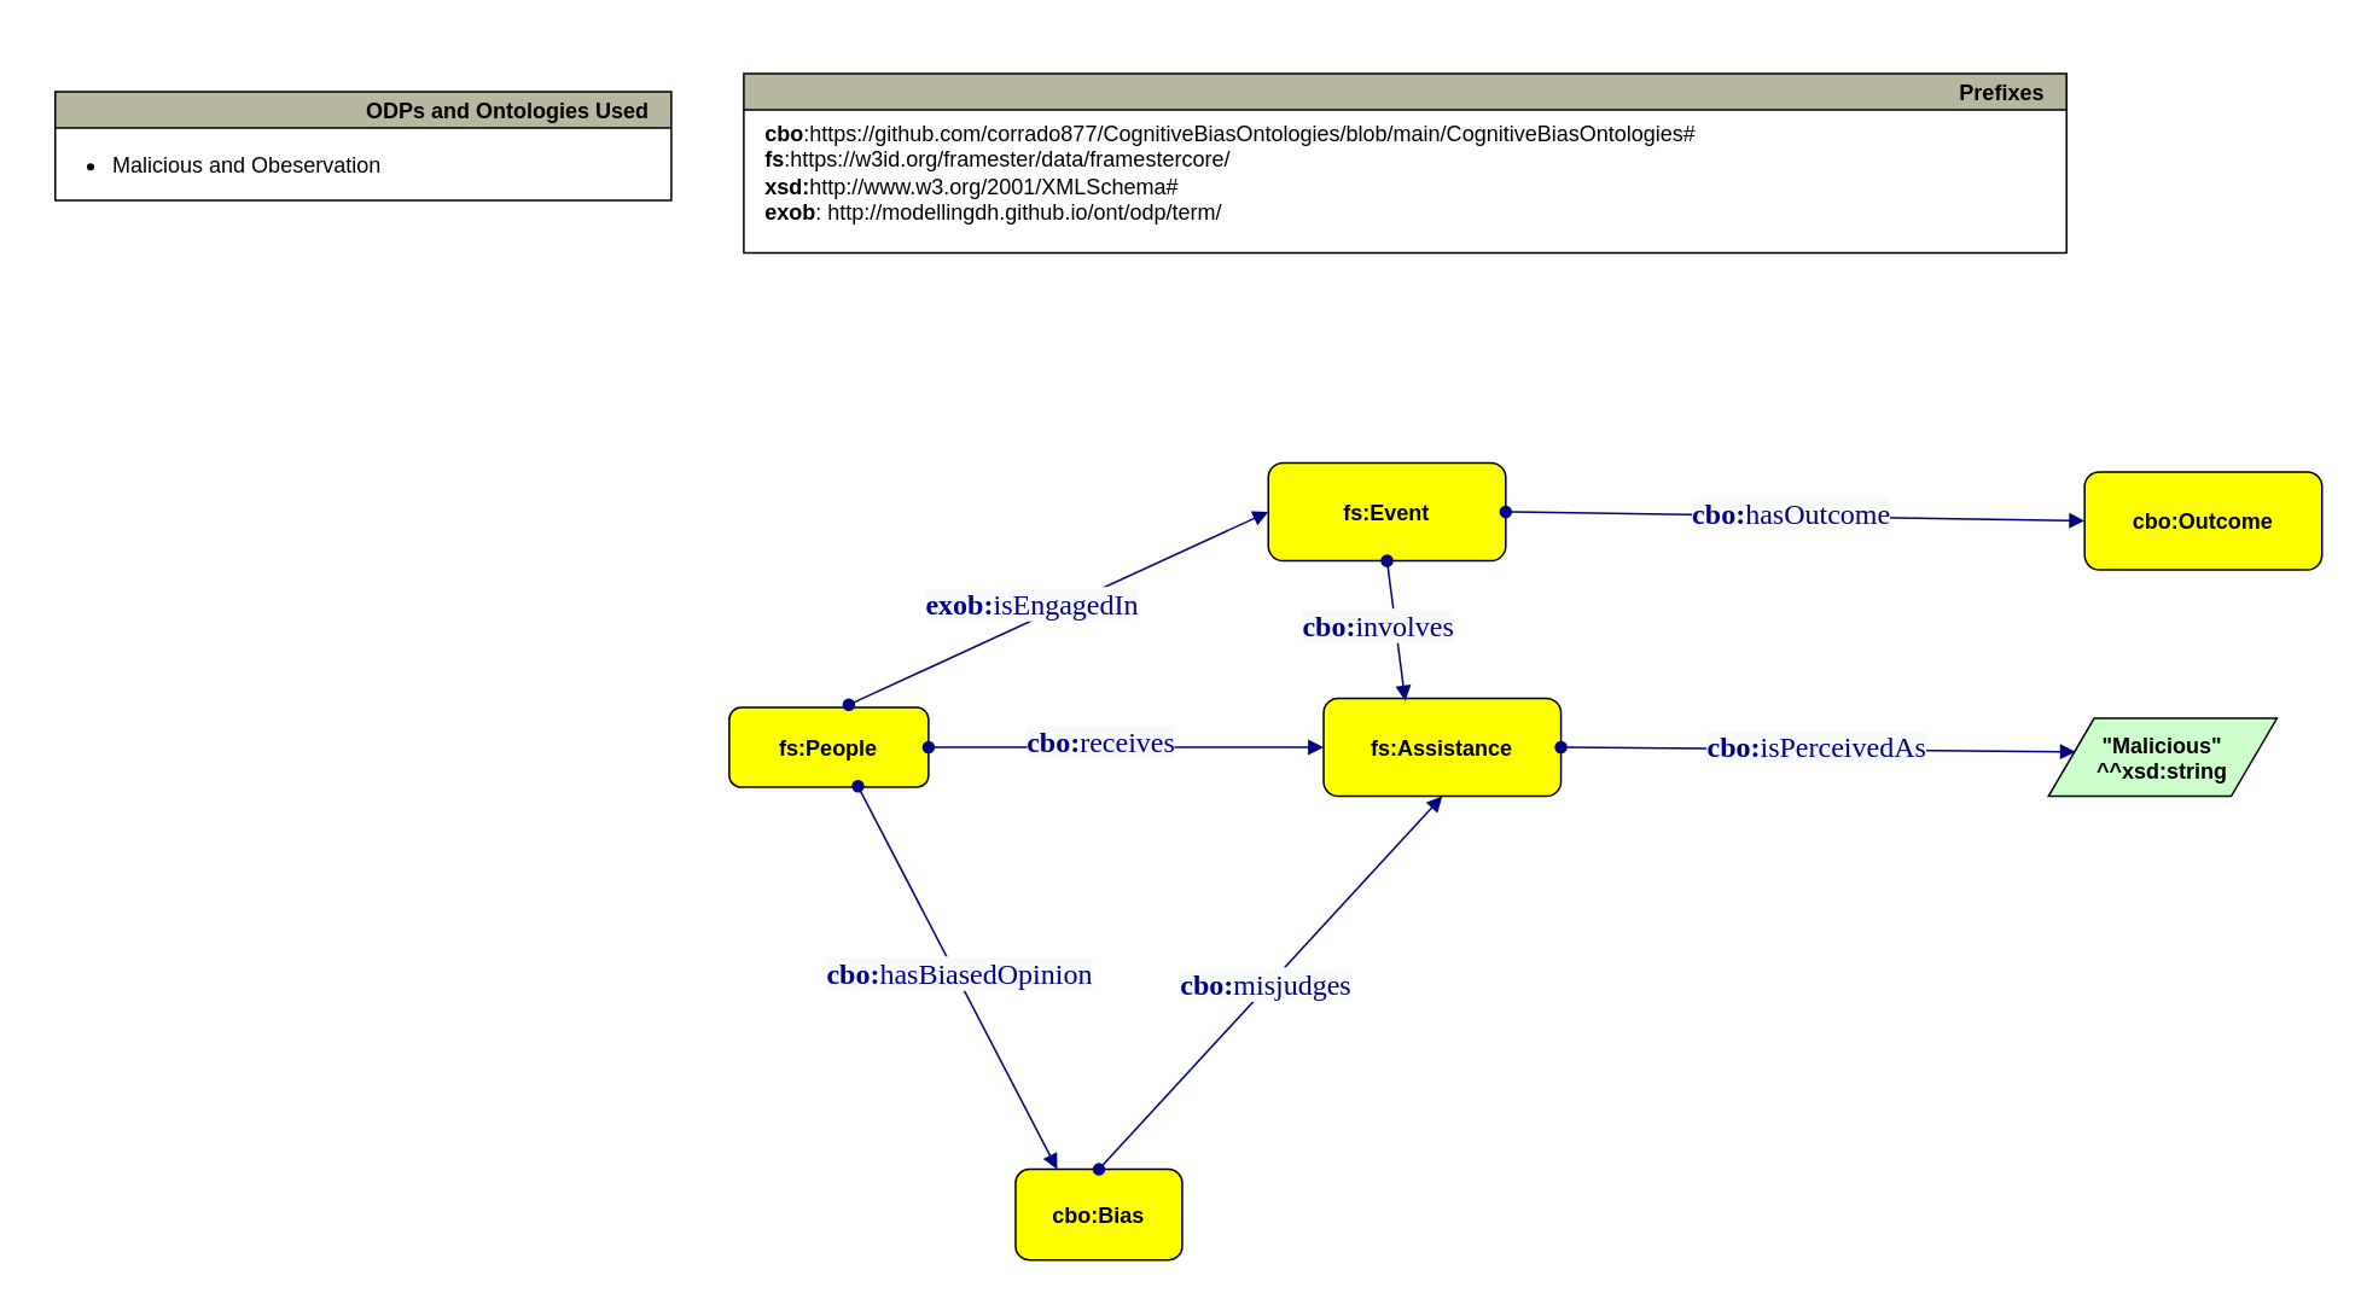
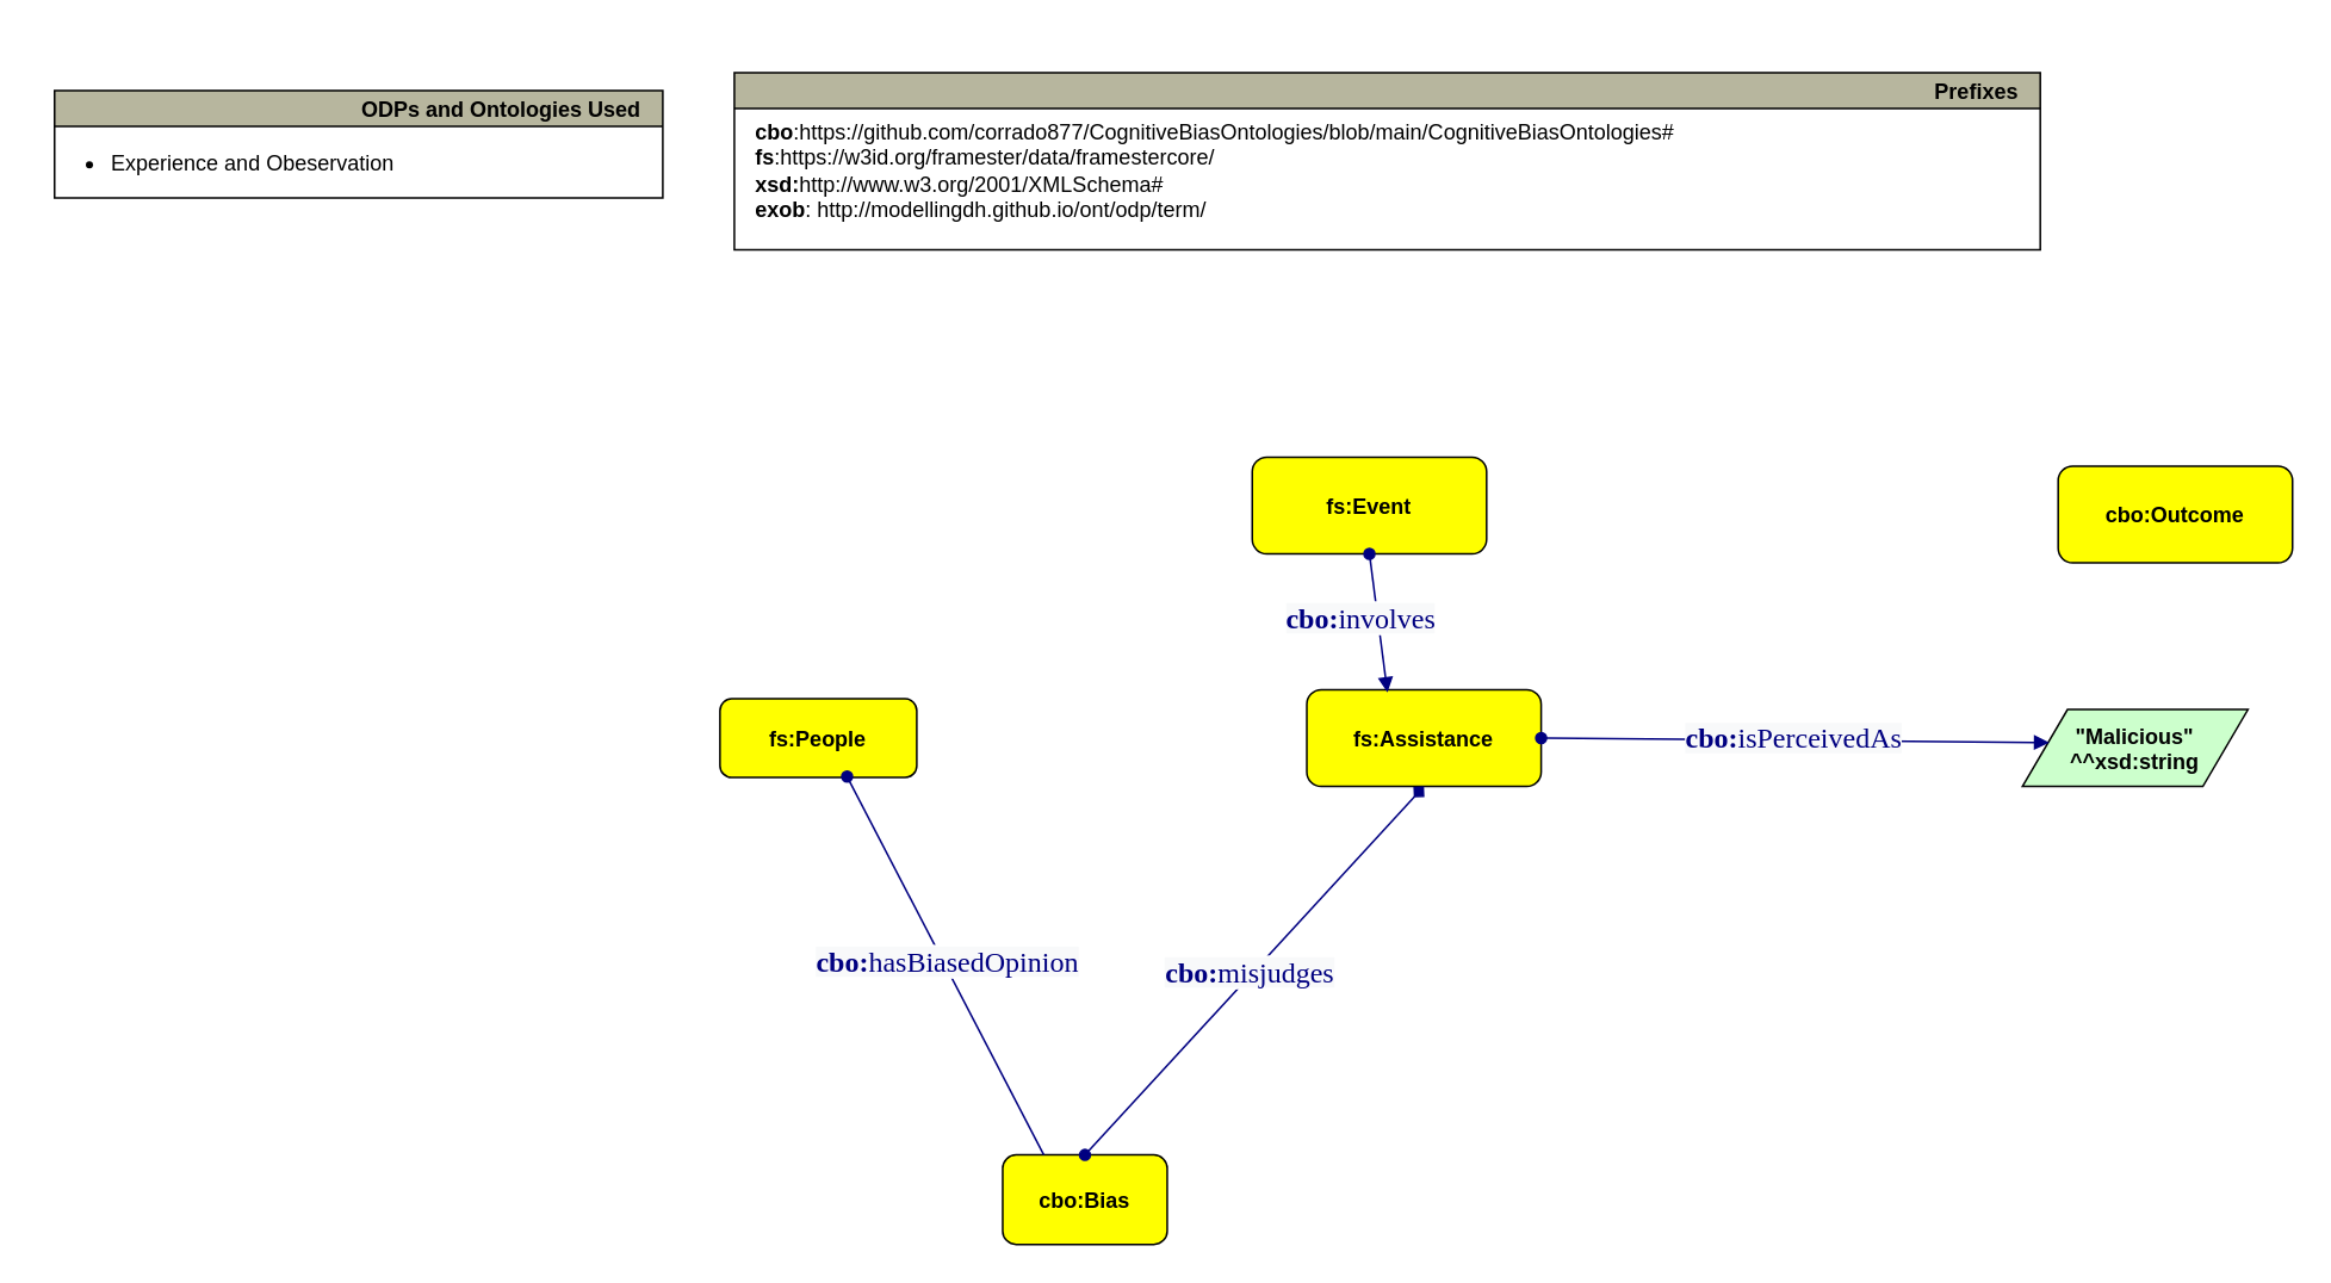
- <mxCell id="10" value="&lt;ul&gt;&lt;li&gt;Malicious and Obeservation&lt;/li&gt;&lt;/ul&gt;" style="text;html=1;strokeColor=none;fillColor=none;align=left;verticalAlign=middle;whiteSpace=wrap;rounded=0;" parent="9" vertex="1"><mxGeometry x="-10" y="-30" width="270" height="142" as="geometry" /></mxCell>
+ <mxCell id="10" value="&lt;ul&gt;&lt;li&gt;Experience and Obeservation&lt;/li&gt;&lt;/ul&gt;" style="text;html=1;strokeColor=none;fillColor=none;align=left;verticalAlign=middle;whiteSpace=wrap;rounded=0;" parent="9" vertex="1"><mxGeometry x="-10" y="-30" width="270" height="142" as="geometry" /></mxCell>
- <mxCell id="23" value="" style="graphMlID=e0;rounded=0;endArrow=block;strokeColor=#000080;strokeWidth=1.0;startArrow=oval;startFill=1;endFill=1;exitX=1;exitY=0.5;exitDx=0;exitDy=0;entryX=0;entryY=0.5;entryDx=0;entryDy=0;" parent="1" source="22" target="25" edge="1"><mxGeometry relative="1" as="geometry"><mxPoint x="846" y="283" as="sourcePoint" /><mxPoint x="1130" y="280" as="targetPoint" /></mxGeometry></mxCell>
- <mxCell id="24" value="&lt;font face=&quot;dialog&quot; color=&quot;#000080&quot;&gt;&lt;span style=&quot;font-size: 16px; background-color: rgb(248, 249, 250);&quot;&gt;&lt;b&gt;cbo:&lt;/b&gt;hasOutcome&lt;/span&gt;&lt;/font&gt;" style="text;html=1;align=center;verticalAlign=middle;resizable=0;points=[];labelBackgroundColor=#ffffff;" parent="23" vertex="1" connectable="0"><mxGeometry x="-0.017" y="2" relative="1" as="geometry"><mxPoint as="offset" /></mxGeometry></mxCell>
- <mxCell id="20" value="" style="graphMlID=e0;rounded=0;endArrow=block;strokeColor=#000080;strokeWidth=1.0;startArrow=oval;startFill=1;endFill=1;exitX=0.6;exitY=-0.034;exitDx=0;exitDy=0;entryX=0;entryY=0.5;entryDx=0;entryDy=0;exitPerimeter=0;" parent="1" source="11" target="22" edge="1"><mxGeometry relative="1" as="geometry"><mxPoint x="460" y="280" as="sourcePoint" /><mxPoint x="688" y="280" as="targetPoint" /></mxGeometry></mxCell>
- <mxCell id="21" value="&lt;font face=&quot;dialog&quot; color=&quot;#000080&quot;&gt;&lt;span style=&quot;font-size: 16px; background-color: rgb(248, 249, 250);&quot;&gt;&lt;b&gt;exob:&lt;/b&gt;isEngagedIn&lt;/span&gt;&lt;/font&gt;" style="text;html=1;align=center;verticalAlign=middle;resizable=0;points=[];labelBackgroundColor=#ffffff;" parent="20" vertex="1" connectable="0"><mxGeometry x="-0.017" y="2" relative="1" as="geometry"><mxPoint x="-12" y="-2" as="offset" /></mxGeometry></mxCell>
- <mxCell id="16" value="" style="graphMlID=e0;rounded=0;endArrow=block;strokeColor=#000080;strokeWidth=1.0;startArrow=oval;startFill=1;endFill=1;exitX=1;exitY=0.5;exitDx=0;exitDy=0;entryX=0;entryY=0.5;entryDx=0;entryDy=0;" parent="1" source="11" target="3" edge="1"><mxGeometry relative="1" as="geometry"><mxPoint x="710" y="410" as="sourcePoint" /><mxPoint x="540" y="490" as="targetPoint" /></mxGeometry></mxCell>
- <mxCell id="17" value="&lt;font face=&quot;dialog&quot; color=&quot;#000080&quot;&gt;&lt;span style=&quot;font-size: 16px; background-color: rgb(248, 249, 250);&quot;&gt;&lt;b&gt;cbo:&lt;/b&gt;receives&lt;/span&gt;&lt;/font&gt;" style="text;html=1;align=center;verticalAlign=middle;resizable=0;points=[];labelBackgroundColor=#ffffff;" parent="16" vertex="1" connectable="0"><mxGeometry x="-0.017" y="2" relative="1" as="geometry"><mxPoint x="-12" y="-2" as="offset" /></mxGeometry></mxCell>
- <mxCell id="18" value="" style="graphMlID=e0;rounded=0;endArrow=block;strokeColor=#000080;strokeWidth=1.0;startArrow=oval;startFill=1;endFill=1;exitX=0.5;exitY=0;exitDx=0;exitDy=0;entryX=0.5;entryY=1;entryDx=0;entryDy=0;" parent="1" source="4" target="3" edge="1"><mxGeometry relative="1" as="geometry"><mxPoint x="620" y="470.082" as="sourcePoint" /><mxPoint x="771" y="470" as="targetPoint" /></mxGeometry></mxCell>
+ <mxCell id="18" value="" style="graphMlID=e0;rounded=0;endArrow=diamond;strokeColor=#000080;strokeWidth=1.0;startArrow=oval;startFill=1;endFill=1;exitX=0.5;exitY=0;exitDx=0;exitDy=0;entryX=0.5;entryY=1;entryDx=0;entryDy=0;" parent="1" source="4" target="3" edge="1"><mxGeometry relative="1" as="geometry"><mxPoint x="620" y="470.082" as="sourcePoint" /><mxPoint x="771" y="470" as="targetPoint" /></mxGeometry></mxCell>
- <mxCell id="14" value="" style="graphMlID=e0;rounded=0;endArrow=block;strokeColor=#000080;strokeWidth=1.0;startArrow=oval;startFill=1;endFill=1;exitX=0.646;exitY=0.989;exitDx=0;exitDy=0;exitPerimeter=0;entryX=0.25;entryY=0;entryDx=0;entryDy=0;" parent="1" source="11" target="4" edge="1"><mxGeometry relative="1" as="geometry"><mxPoint x="620" y="470.082" as="sourcePoint" /><mxPoint x="380" y="530" as="targetPoint" /></mxGeometry></mxCell>
+ <mxCell id="14" value="" style="graphMlID=e0;rounded=0;endArrow=none;strokeColor=#000080;strokeWidth=1.0;startArrow=oval;startFill=1;endFill=1;exitX=0.646;exitY=0.989;exitDx=0;exitDy=0;exitPerimeter=0;entryX=0.25;entryY=0;entryDx=0;entryDy=0;" parent="1" source="11" target="4" edge="1"><mxGeometry relative="1" as="geometry"><mxPoint x="620" y="470.082" as="sourcePoint" /><mxPoint x="380" y="530" as="targetPoint" /></mxGeometry></mxCell>
